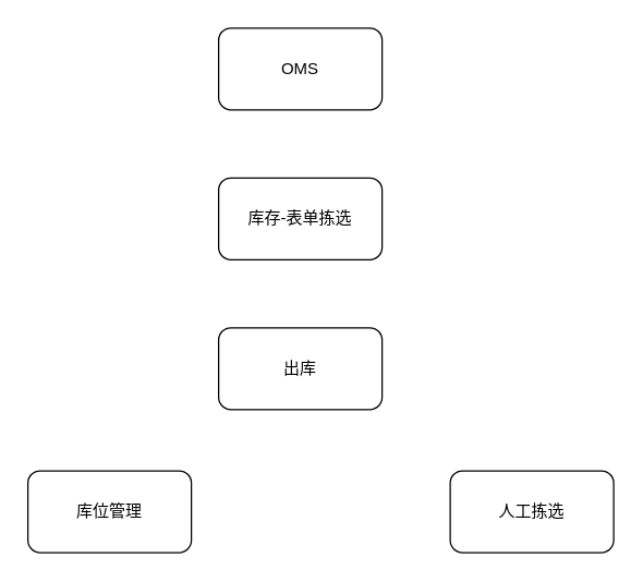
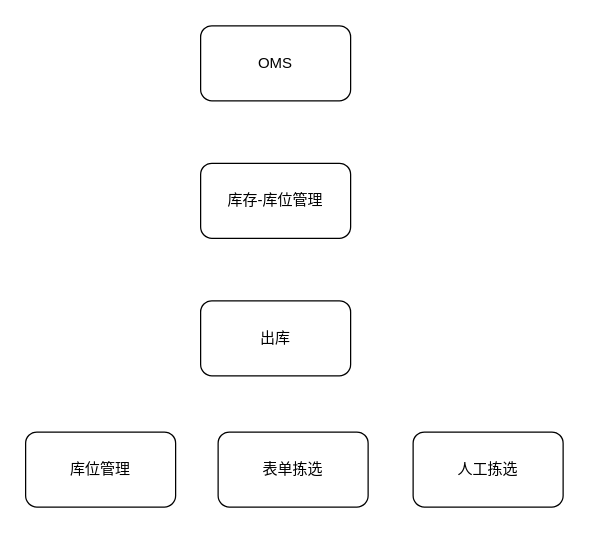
- <mxCell id="3" value="库存-表单拣选" style="rounded=1;whiteSpace=wrap;html=1;" parent="1" vertex="1"><mxGeometry x="160" y="130" width="120" height="60" as="geometry" /></mxCell>
+ <mxCell id="3" value="库存-库位管理" style="rounded=1;whiteSpace=wrap;html=1;" parent="1" vertex="1"><mxGeometry x="160" y="130" width="120" height="60" as="geometry" /></mxCell>
+ <mxCell id="6" value="表单拣选" style="rounded=1;whiteSpace=wrap;html=1;" parent="1" vertex="1"><mxGeometry x="174" y="345" width="120" height="60" as="geometry" /></mxCell>
